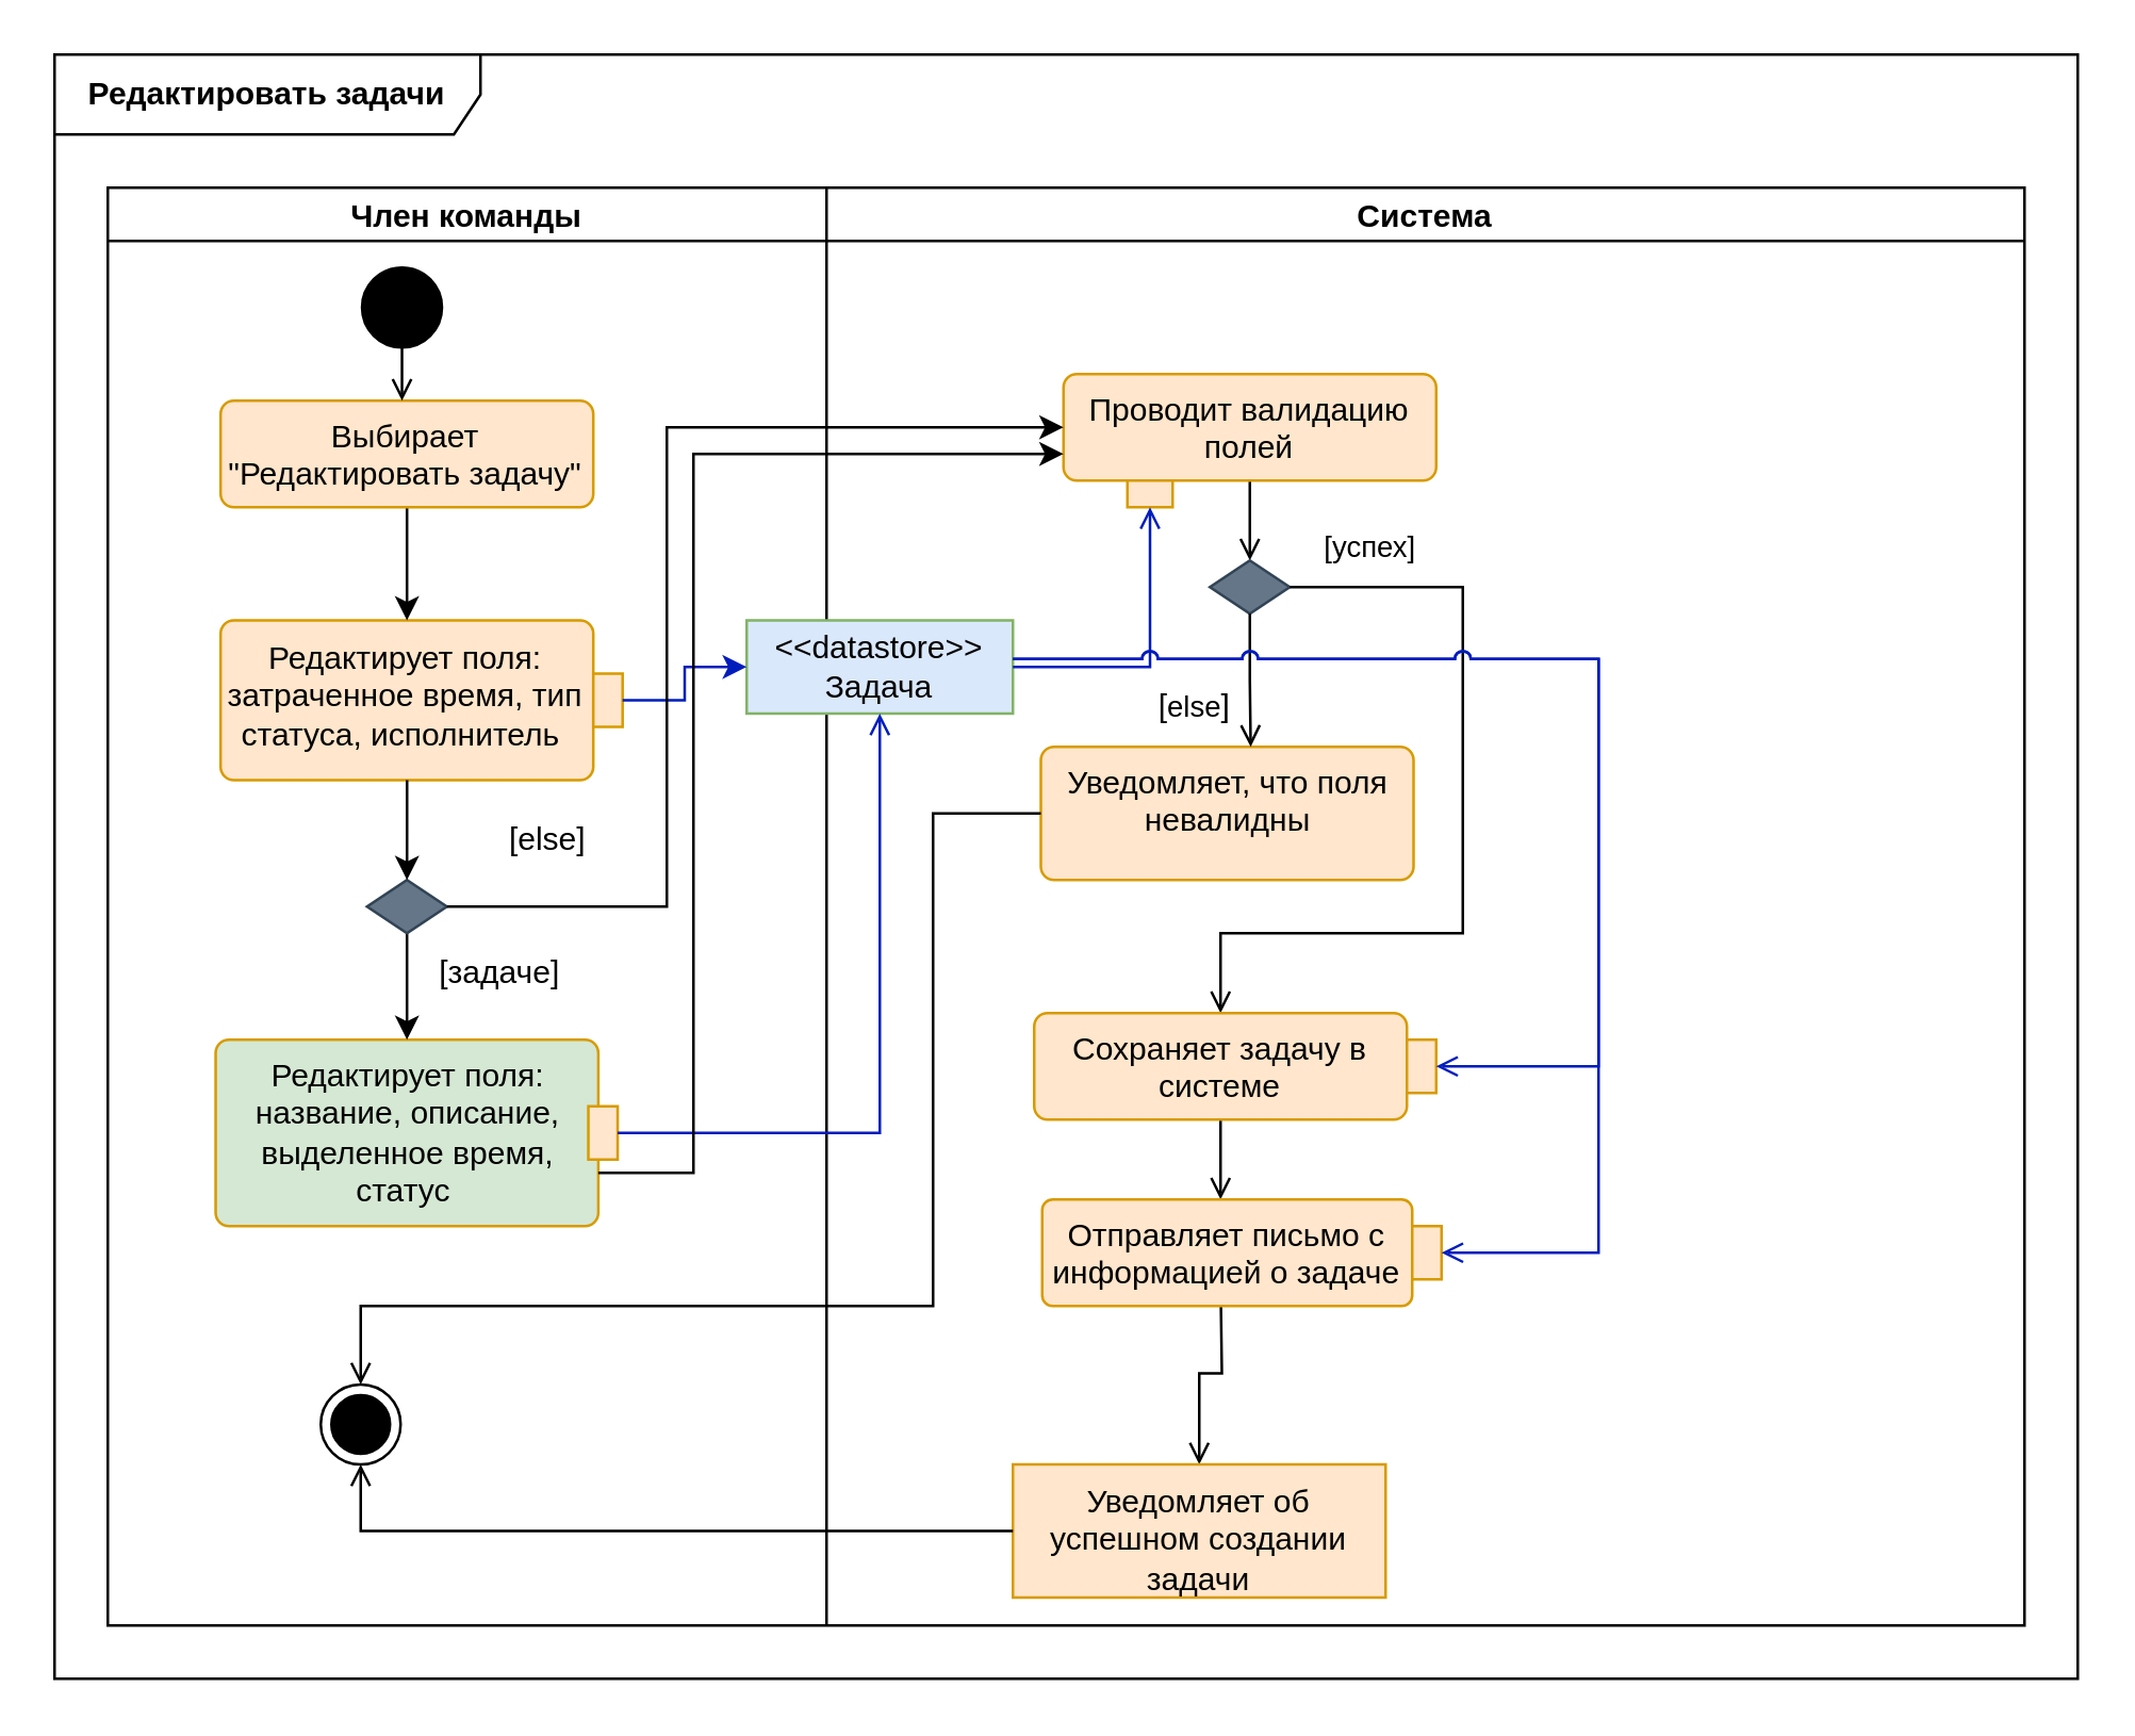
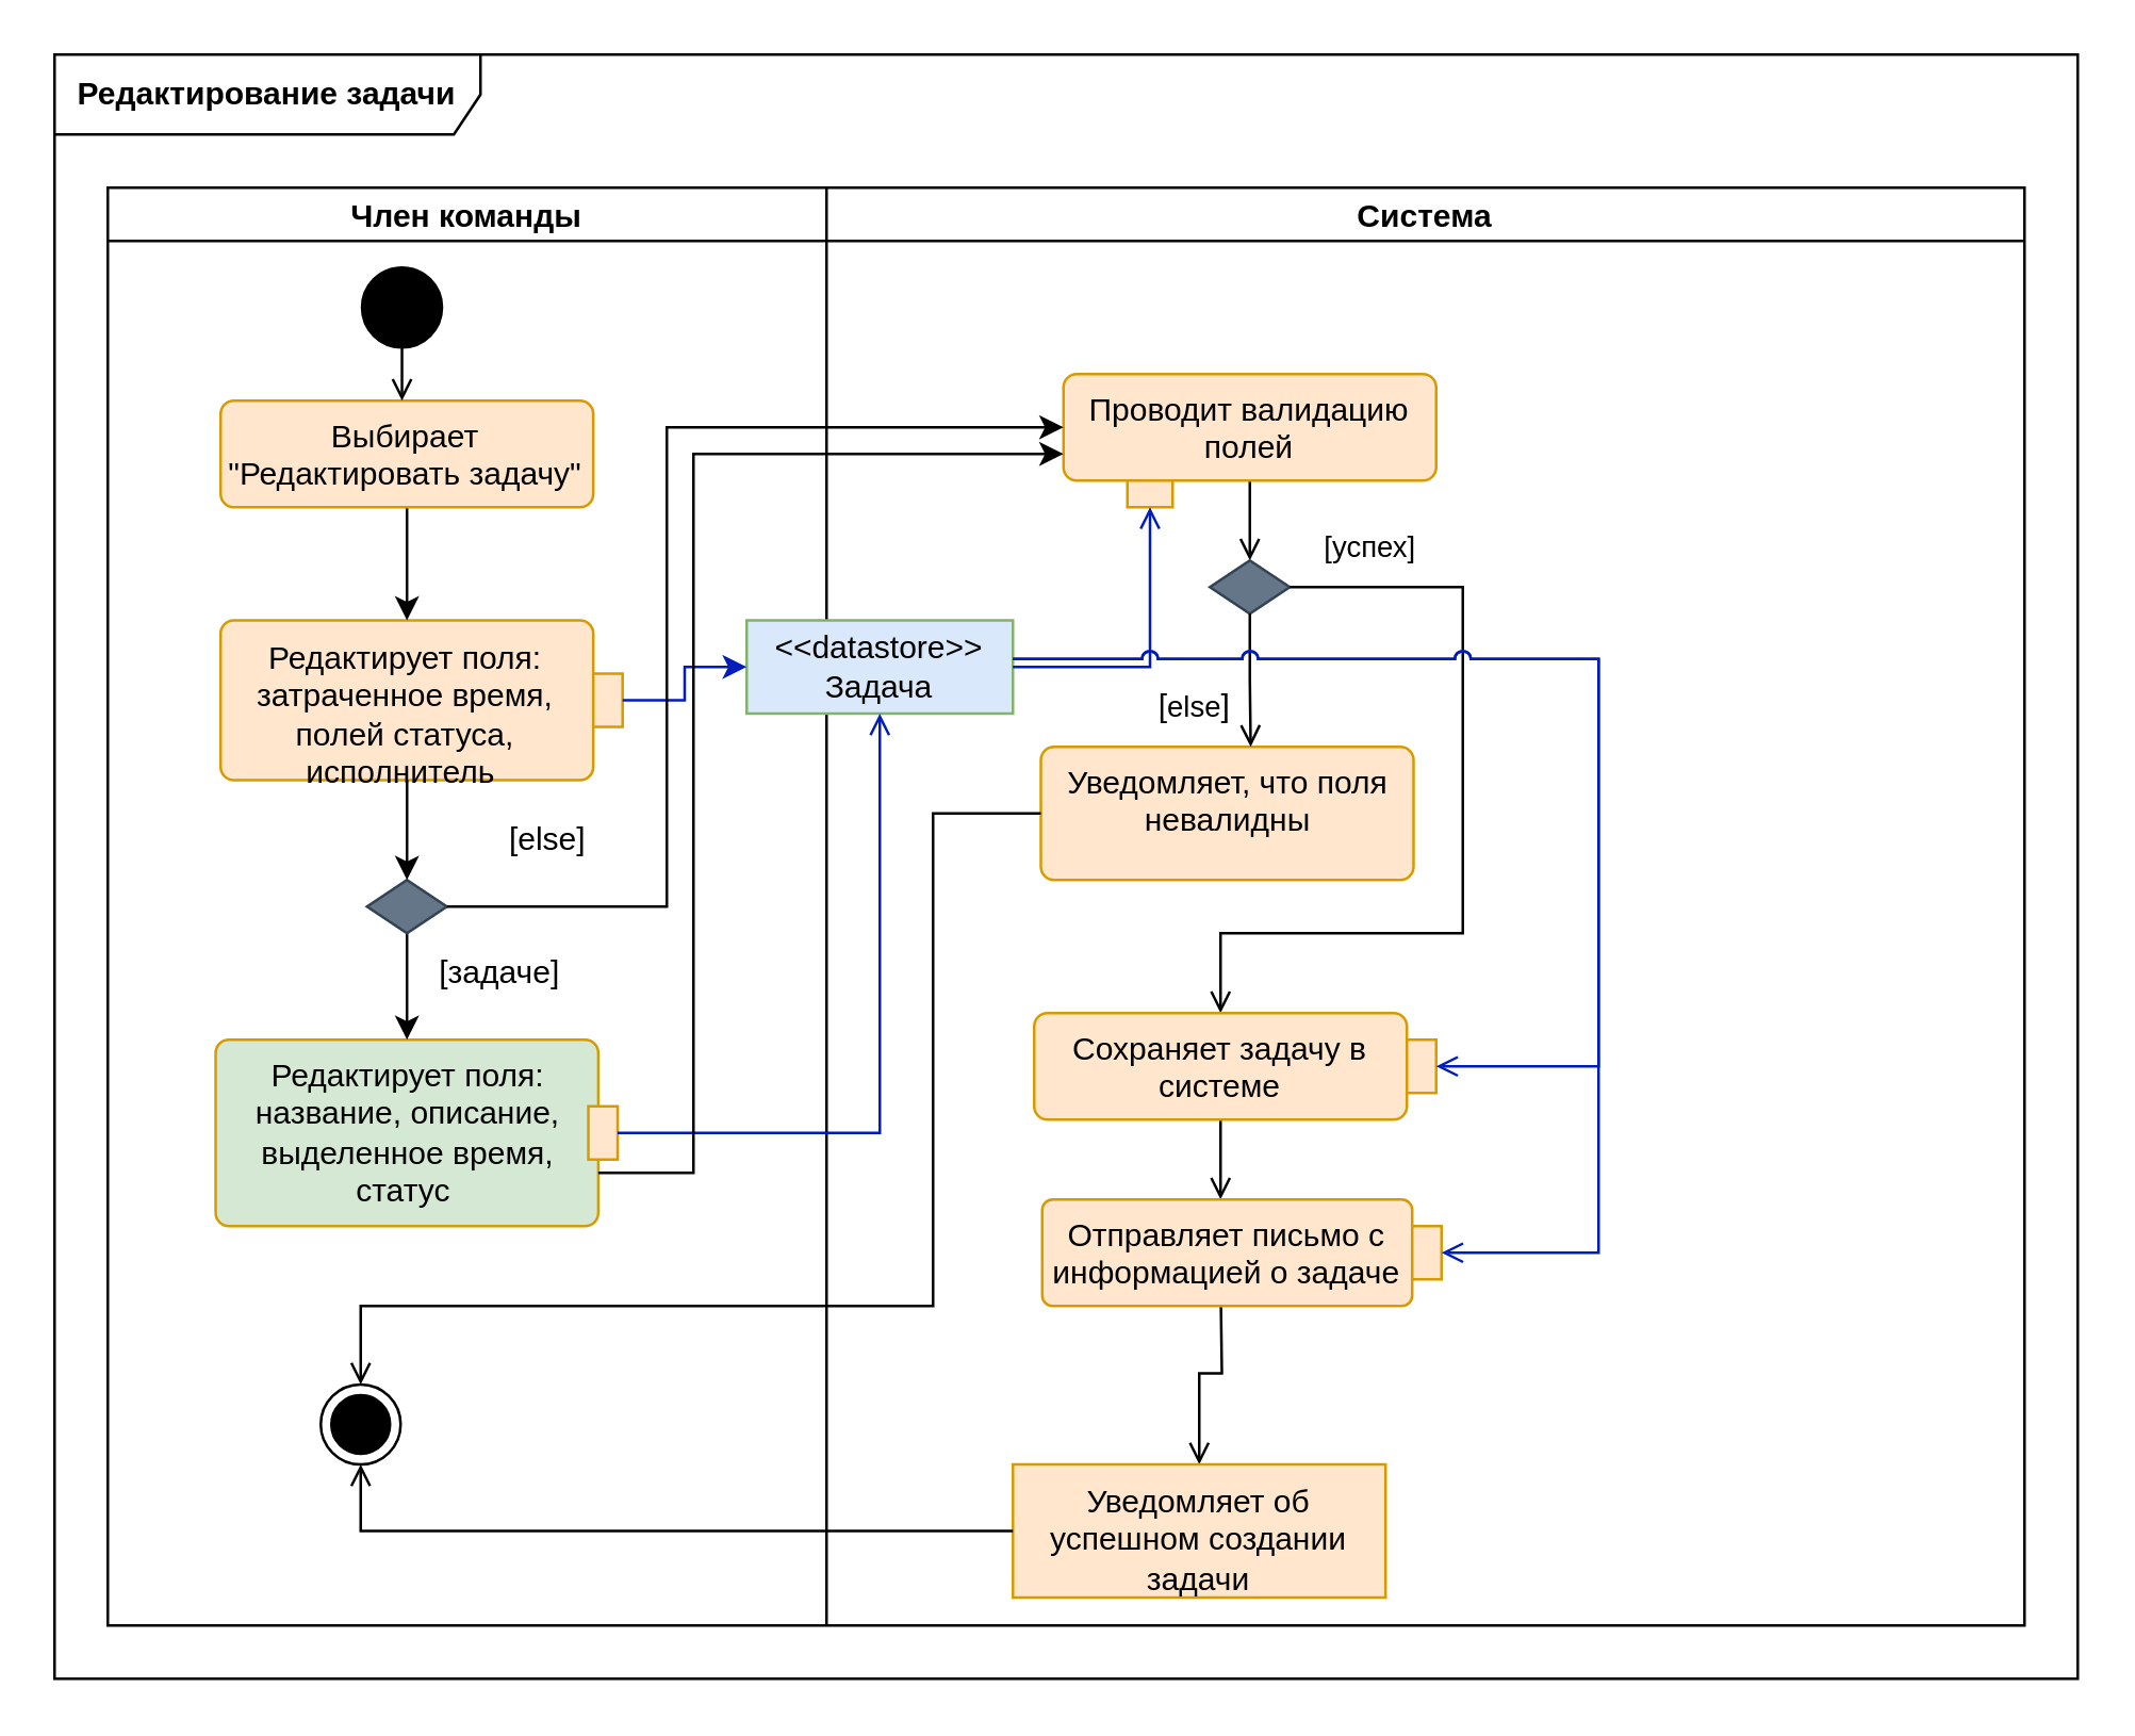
- <mxCell id="21" value="&lt;b&gt;Редактировать задачи&lt;br&gt;&lt;/b&gt;" style="shape=umlFrame;whiteSpace=wrap;html=1;pointerEvents=0;recursiveResize=0;container=1;collapsible=0;width=160;" parent="1" vertex="1"><mxGeometry x="20" y="20" width="760" height="610" as="geometry" /></mxCell>
+ <mxCell id="21" value="&lt;b&gt;Редактирование задачи&lt;br&gt;&lt;/b&gt;" style="shape=umlFrame;whiteSpace=wrap;html=1;pointerEvents=0;recursiveResize=0;container=1;collapsible=0;width=160;" parent="1" vertex="1"><mxGeometry x="20" y="20" width="760" height="610" as="geometry" /></mxCell>
- <mxCell id="27" value="Редактирует поля: затраченное время, тип статуса, исполнитель&amp;nbsp;" style="html=1;align=center;verticalAlign=top;rounded=1;absoluteArcSize=1;arcSize=10;dashed=0;whiteSpace=wrap;fillColor=#ffe6cc;strokeColor=#d79b00;" vertex="1" parent="21"><mxGeometry x="62.38" y="212.5" width="140" height="60" as="geometry" /></mxCell>
+ <mxCell id="27" value="Редактирует поля: затраченное время, полей статуса, исполнитель&amp;nbsp;" style="html=1;align=center;verticalAlign=top;rounded=1;absoluteArcSize=1;arcSize=10;dashed=0;whiteSpace=wrap;fillColor=#ffe6cc;strokeColor=#d79b00;" vertex="1" parent="21"><mxGeometry x="62.38" y="212.5" width="140" height="60" as="geometry" /></mxCell>
